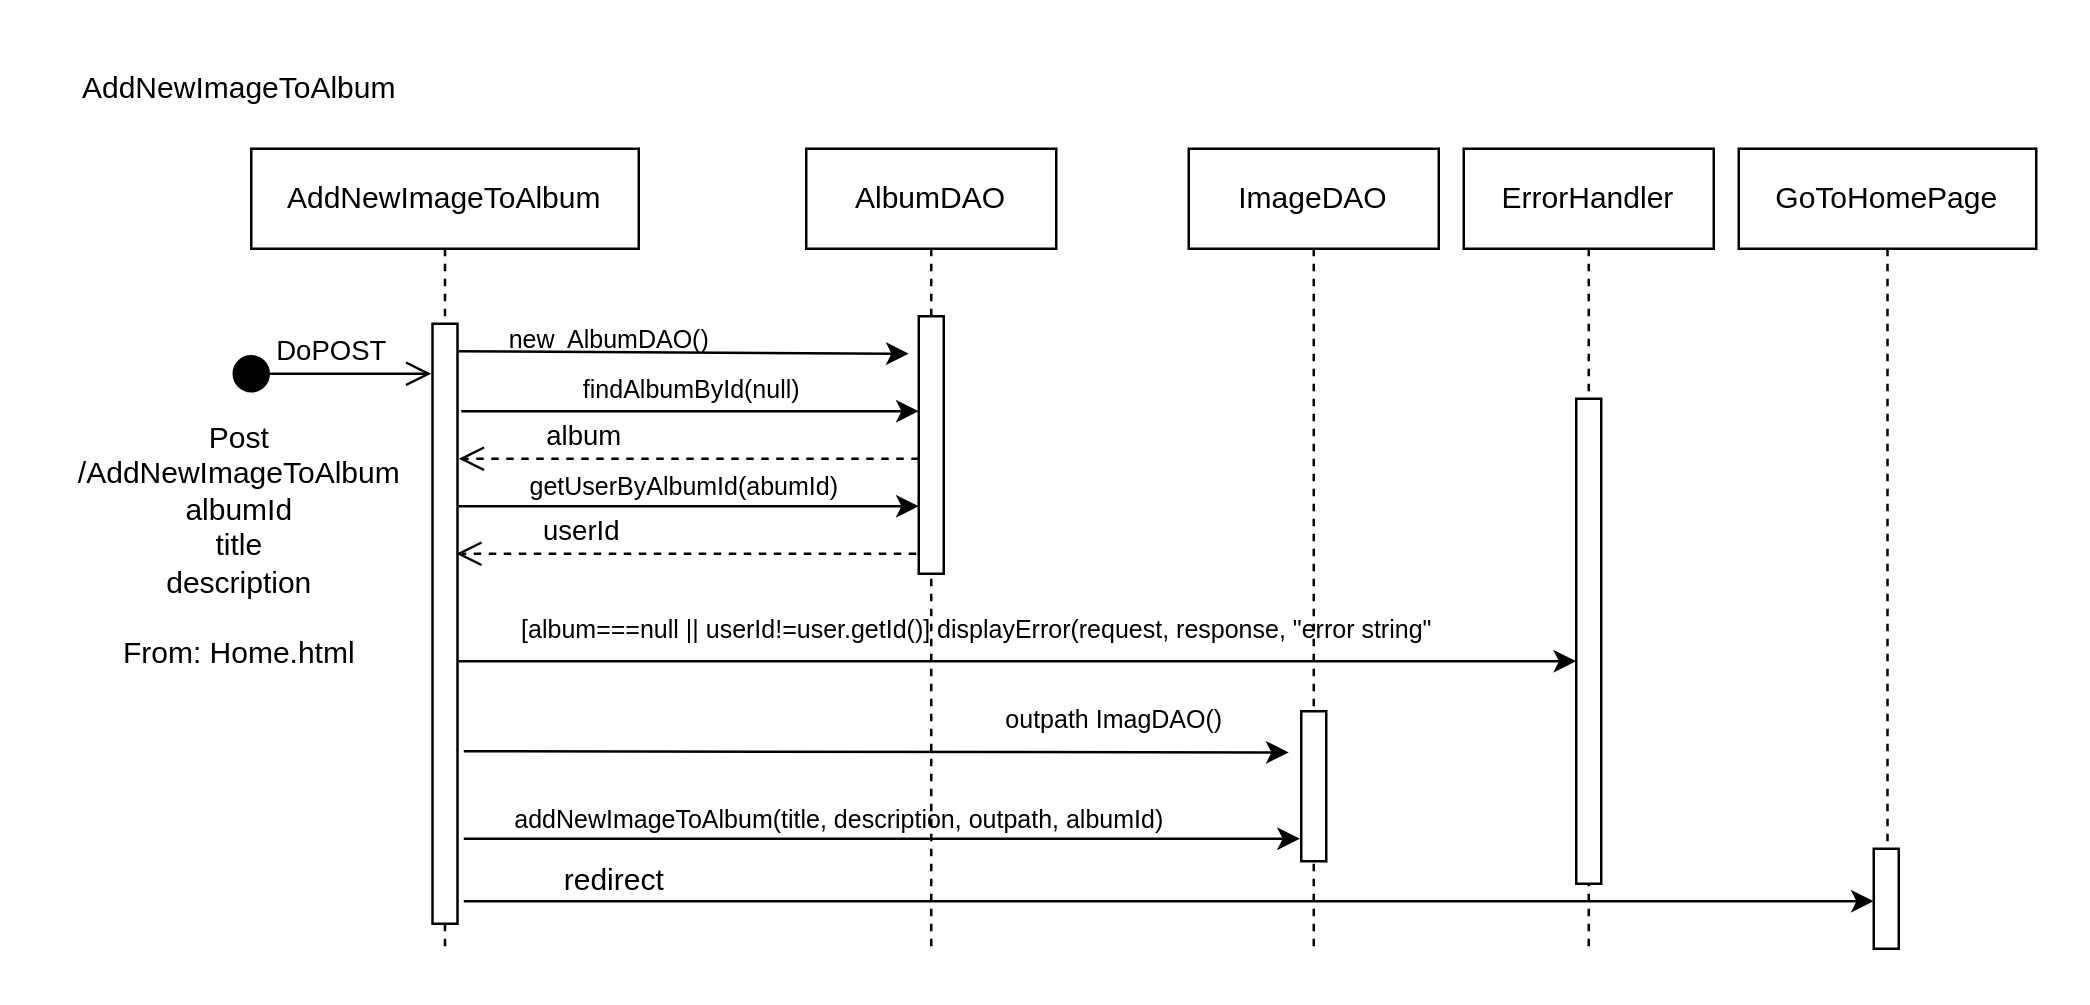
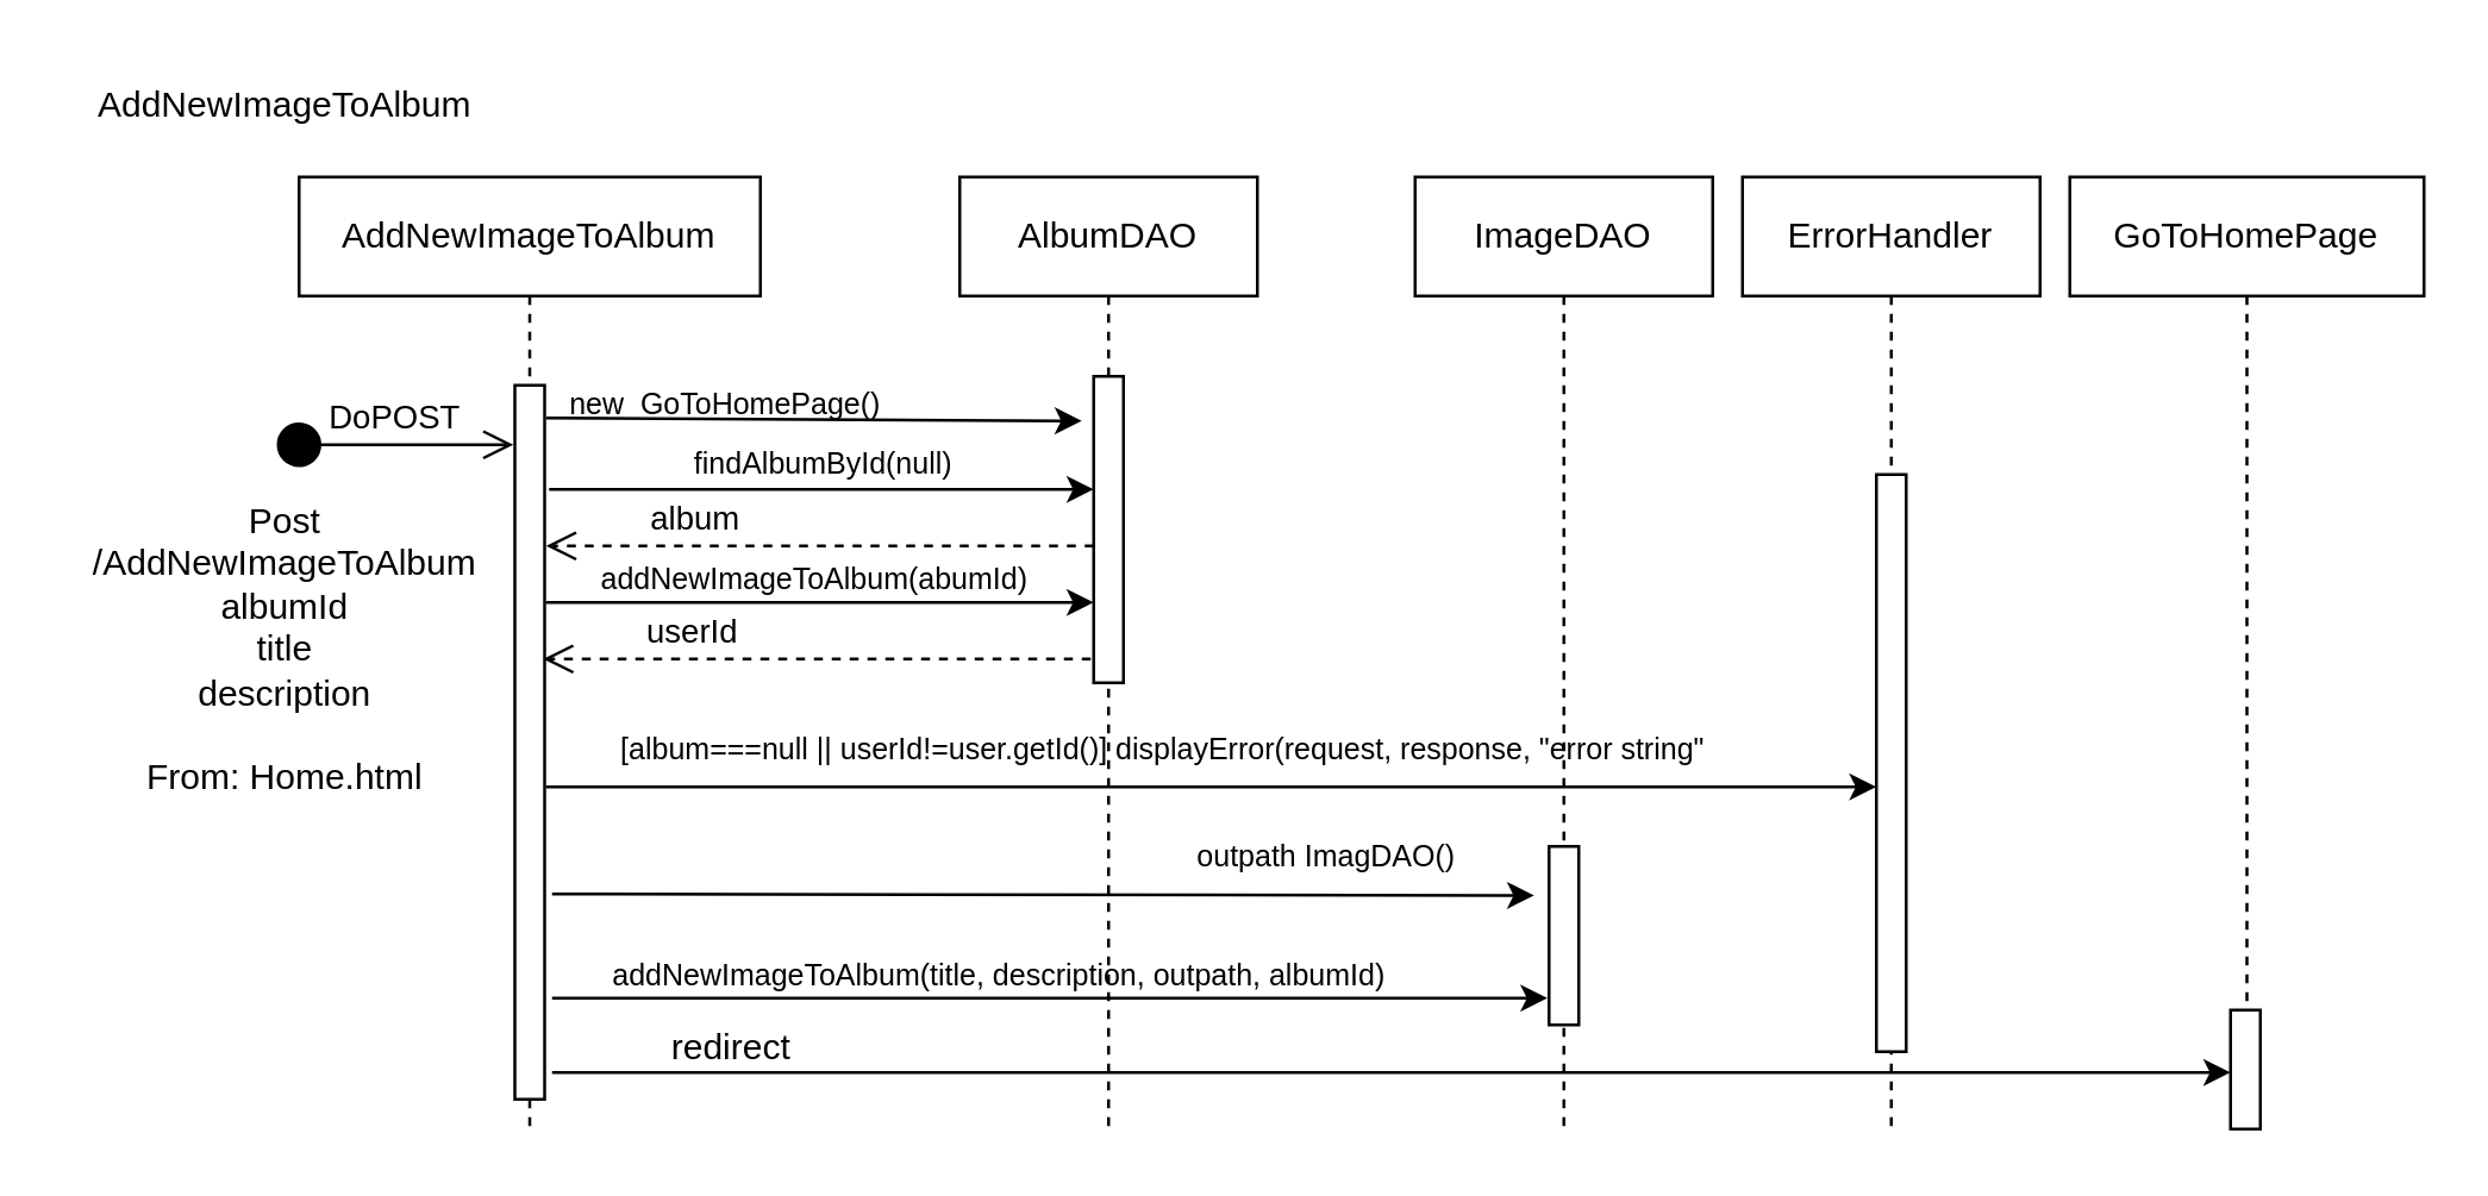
- <mxCell id="24" value="&lt;font style=&quot;font-size: 10px;&quot;&gt;new&amp;nbsp; AlbumDAO()&lt;/font&gt;" style="text;html=1;align=center;verticalAlign=middle;resizable=0;points=[];autosize=1;strokeColor=none;fillColor=none;" vertex="1" parent="1"><mxGeometry x="193" y="120" width="100" height="30" as="geometry" /></mxCell>
+ <mxCell id="24" value="&lt;font style=&quot;font-size: 10px;&quot;&gt;new&amp;nbsp; GoToHomePage()&lt;/font&gt;" style="text;html=1;align=center;verticalAlign=middle;resizable=0;points=[];autosize=1;strokeColor=none;fillColor=none;" vertex="1" parent="1"><mxGeometry x="193" y="120" width="100" height="30" as="geometry" /></mxCell>
- <mxCell id="27" value="&lt;span style=&quot;font-size: 10px;&quot;&gt;getUserByAlbumId(abumId)&lt;/span&gt;" style="text;html=1;align=center;verticalAlign=middle;resizable=0;points=[];autosize=1;strokeColor=none;fillColor=none;" vertex="1" parent="1"><mxGeometry x="198" y="179" width="150" height="30" as="geometry" /></mxCell>
+ <mxCell id="27" value="&lt;span style=&quot;font-size: 10px;&quot;&gt;addNewImageToAlbum(abumId)&lt;/span&gt;" style="text;html=1;align=center;verticalAlign=middle;resizable=0;points=[];autosize=1;strokeColor=none;fillColor=none;" vertex="1" parent="1"><mxGeometry x="198" y="179" width="150" height="30" as="geometry" /></mxCell>
